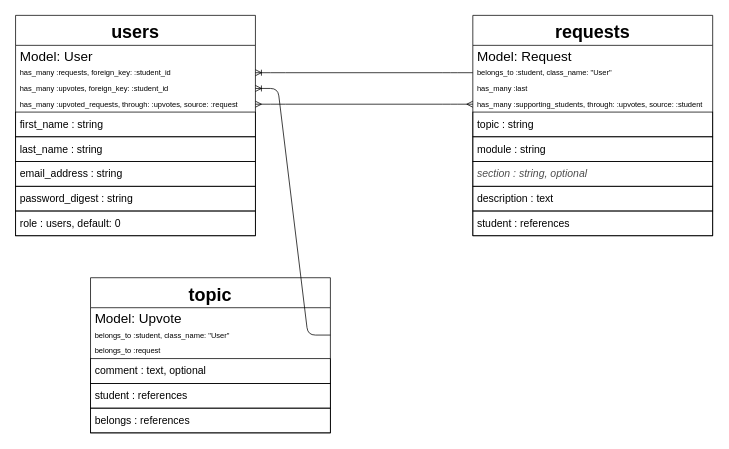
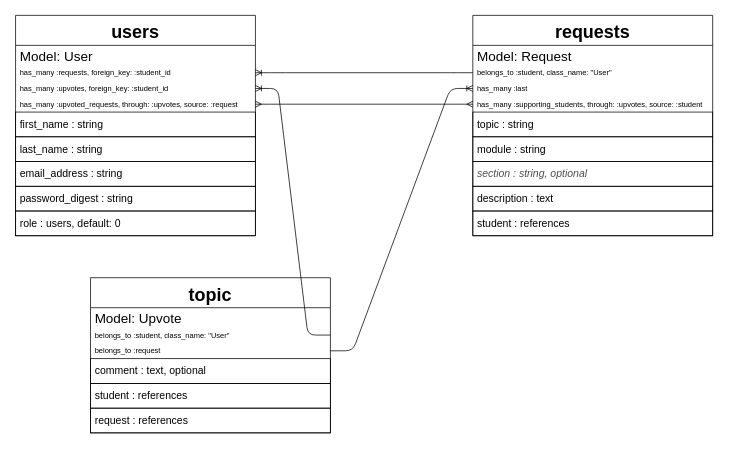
+ <mxCell id="4" value="" style="edgeStyle=entityRelationEdgeStyle;fontSize=12;html=1;endArrow=ERoneToMany;exitX=1;exitY=0.5;exitDx=0;exitDy=0;entryX=0;entryY=0.5;entryDx=0;entryDy=0;" edge="1" parent="1" source="9" target="16"><mxGeometry width="100" height="100" relative="1" as="geometry"><mxPoint x="640" y="40" as="sourcePoint" /><mxPoint x="400" y="40" as="targetPoint" /></mxGeometry></mxCell>
- <mxCell id="12" value="belongs : references" style="text;strokeColor=#000000;fillColor=none;align=left;verticalAlign=middle;spacingLeft=4;spacingRight=4;overflow=hidden;rotatable=0;points=[[0,0.5],[1,0.5]];portConstraint=eastwest;fontSize=14;spacingBottom=2;" parent="6" vertex="1"><mxGeometry y="174" width="320" height="33" as="geometry" /></mxCell>
+ <mxCell id="12" value="request : references" style="text;strokeColor=#000000;fillColor=none;align=left;verticalAlign=middle;spacingLeft=4;spacingRight=4;overflow=hidden;rotatable=0;points=[[0,0.5],[1,0.5]];portConstraint=eastwest;fontSize=14;spacingBottom=2;" parent="6" vertex="1"><mxGeometry y="174" width="320" height="33" as="geometry" /></mxCell>
